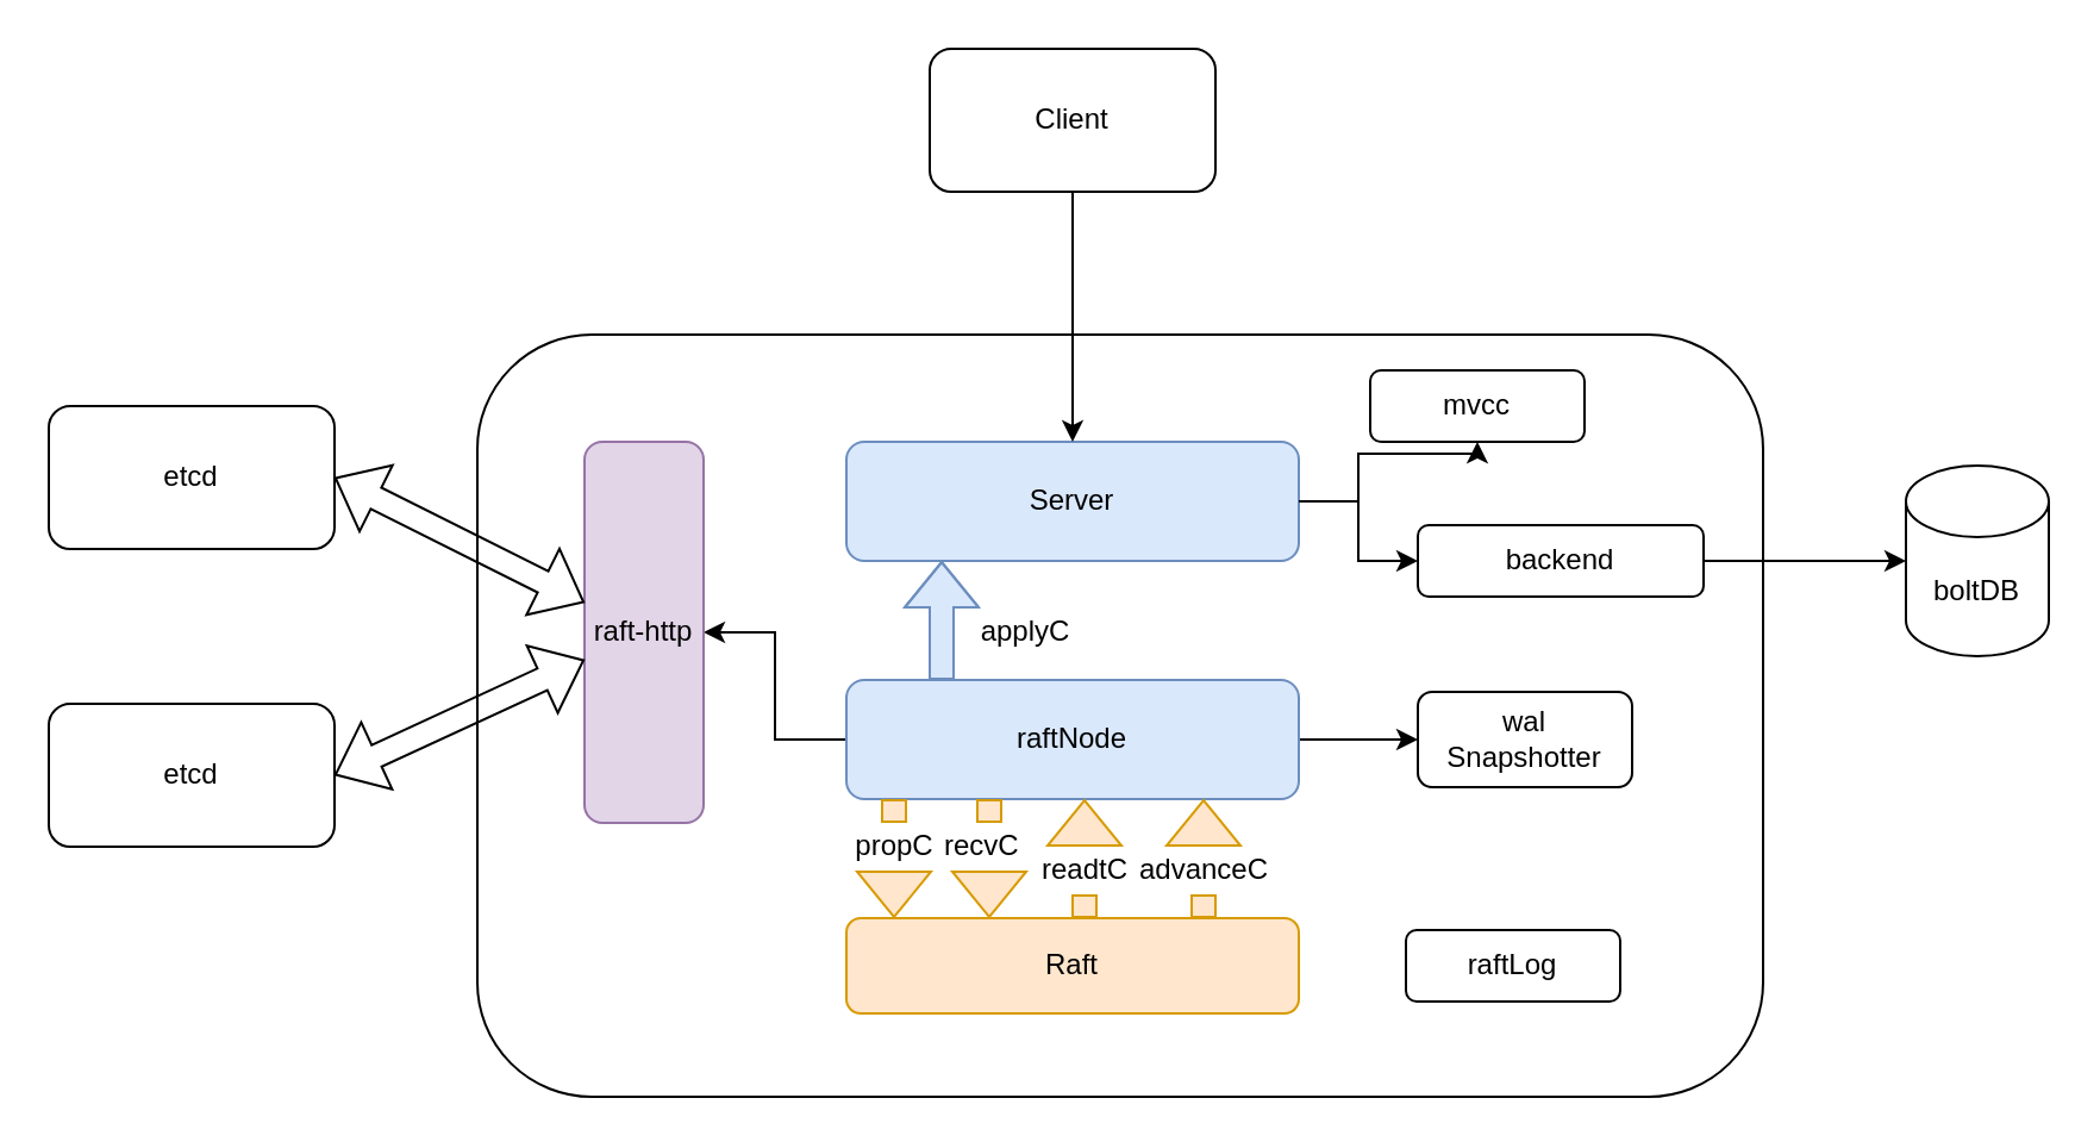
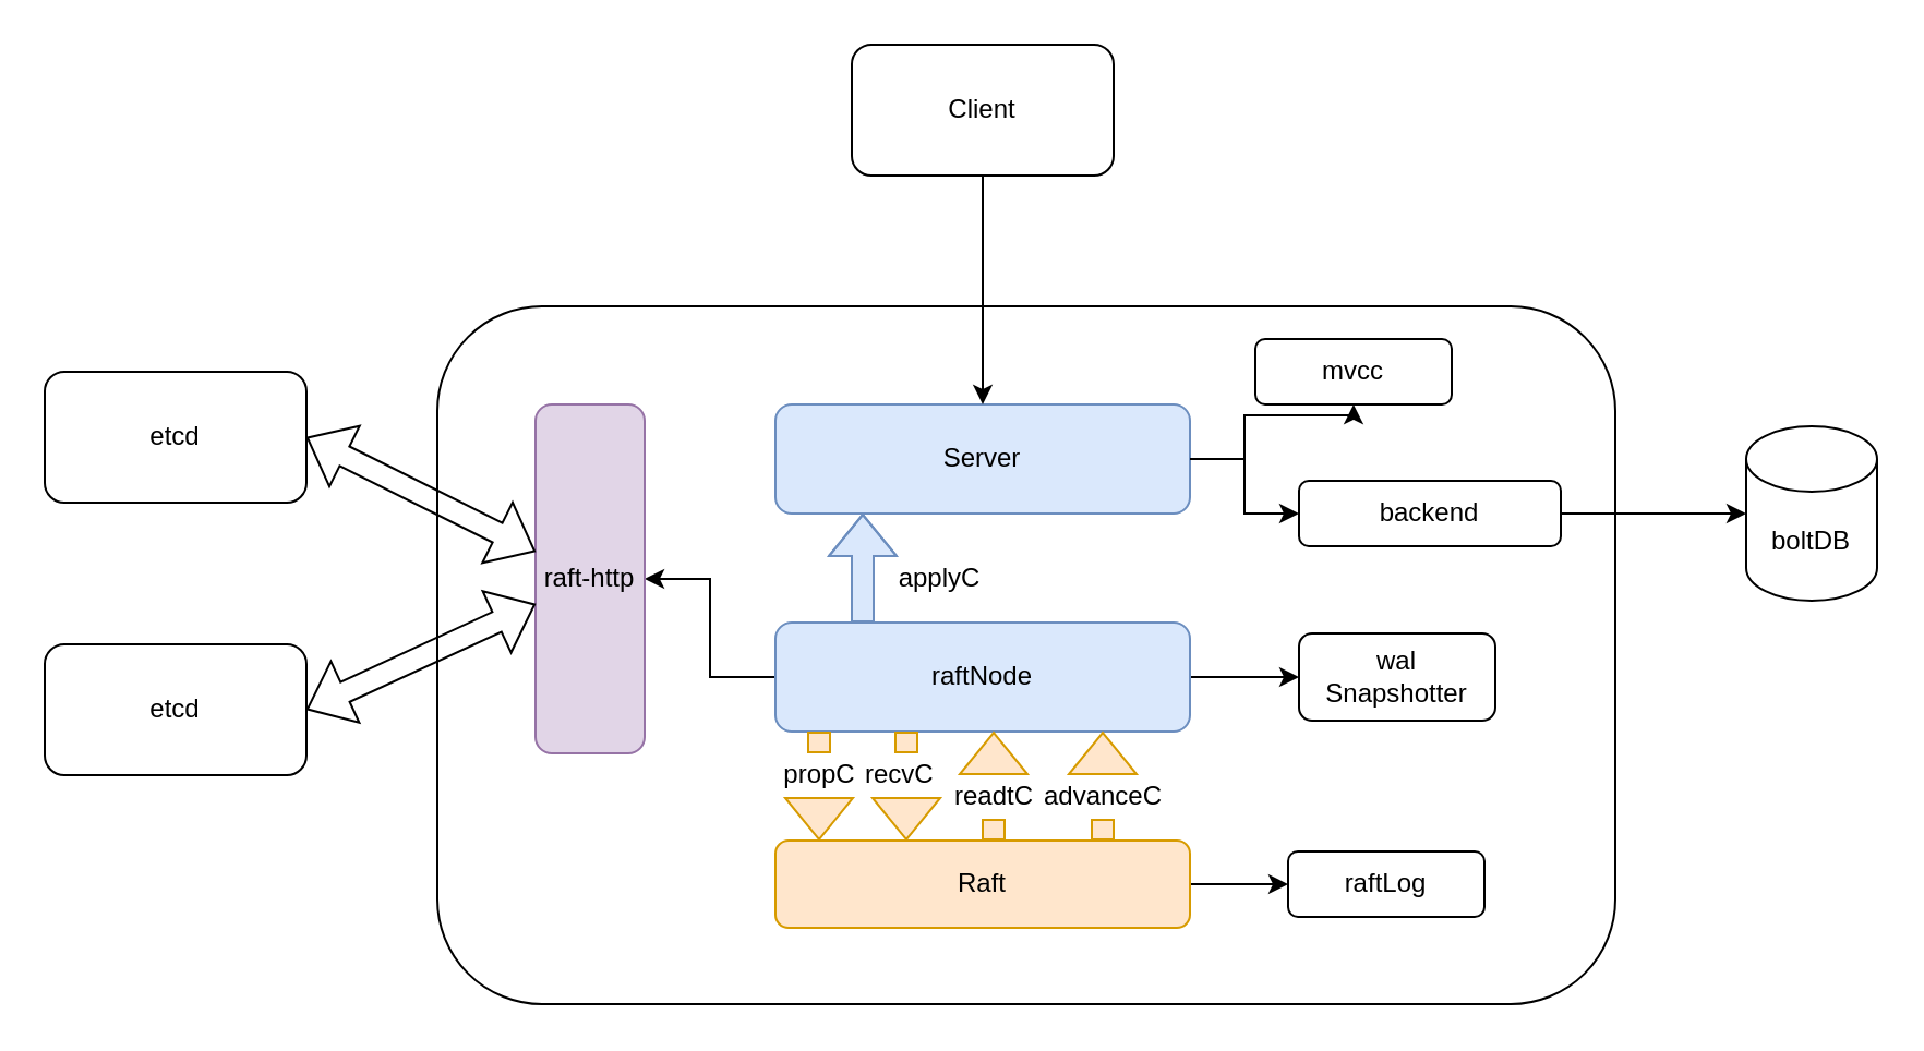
+ <mxCell id="8" style="edgeStyle=orthogonalEdgeStyle;rounded=0;orthogonalLoop=1;jettySize=auto;html=1;exitX=1;exitY=0.5;exitDx=0;exitDy=0;entryX=0;entryY=0.5;entryDx=0;entryDy=0;" parent="1" source="9" target="30" edge="1"><mxGeometry relative="1" as="geometry" /></mxCell>
